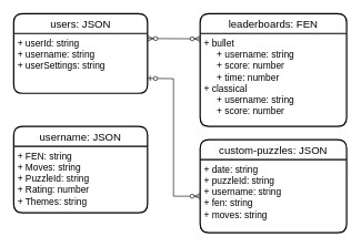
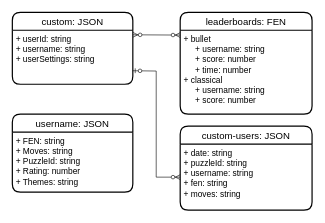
- <mxCell id="4" value="users: JSON" style="swimlane;childLayout=stackLayout;horizontal=1;startSize=30;horizontalStack=0;rounded=1;fontSize=16;fontStyle=0;strokeWidth=2;resizeParent=0;resizeLast=1;shadow=0;dashed=0;align=center;" parent="1" vertex="1"><mxGeometry x="20" y="20" width="201" height="120" as="geometry" /></mxCell>
+ <mxCell id="4" value="custom: JSON" style="swimlane;childLayout=stackLayout;horizontal=1;startSize=30;horizontalStack=0;rounded=1;fontSize=16;fontStyle=0;strokeWidth=2;resizeParent=0;resizeLast=1;shadow=0;dashed=0;align=center;" parent="1" vertex="1"><mxGeometry x="20" y="20" width="201" height="120" as="geometry" /></mxCell>
- <mxCell id="6" value="custom-puzzles: JSON" style="swimlane;childLayout=stackLayout;horizontal=1;startSize=30;horizontalStack=0;rounded=1;fontSize=16;fontStyle=0;strokeWidth=2;resizeParent=0;resizeLast=1;shadow=0;dashed=0;align=center;" parent="1" vertex="1"><mxGeometry x="300" y="210" width="220" height="140" as="geometry" /></mxCell>
+ <mxCell id="6" value="custom-users: JSON" style="swimlane;childLayout=stackLayout;horizontal=1;startSize=30;horizontalStack=0;rounded=1;fontSize=16;fontStyle=0;strokeWidth=2;resizeParent=0;resizeLast=1;shadow=0;dashed=0;align=center;" parent="1" vertex="1"><mxGeometry x="300" y="210" width="220" height="140" as="geometry" /></mxCell>
